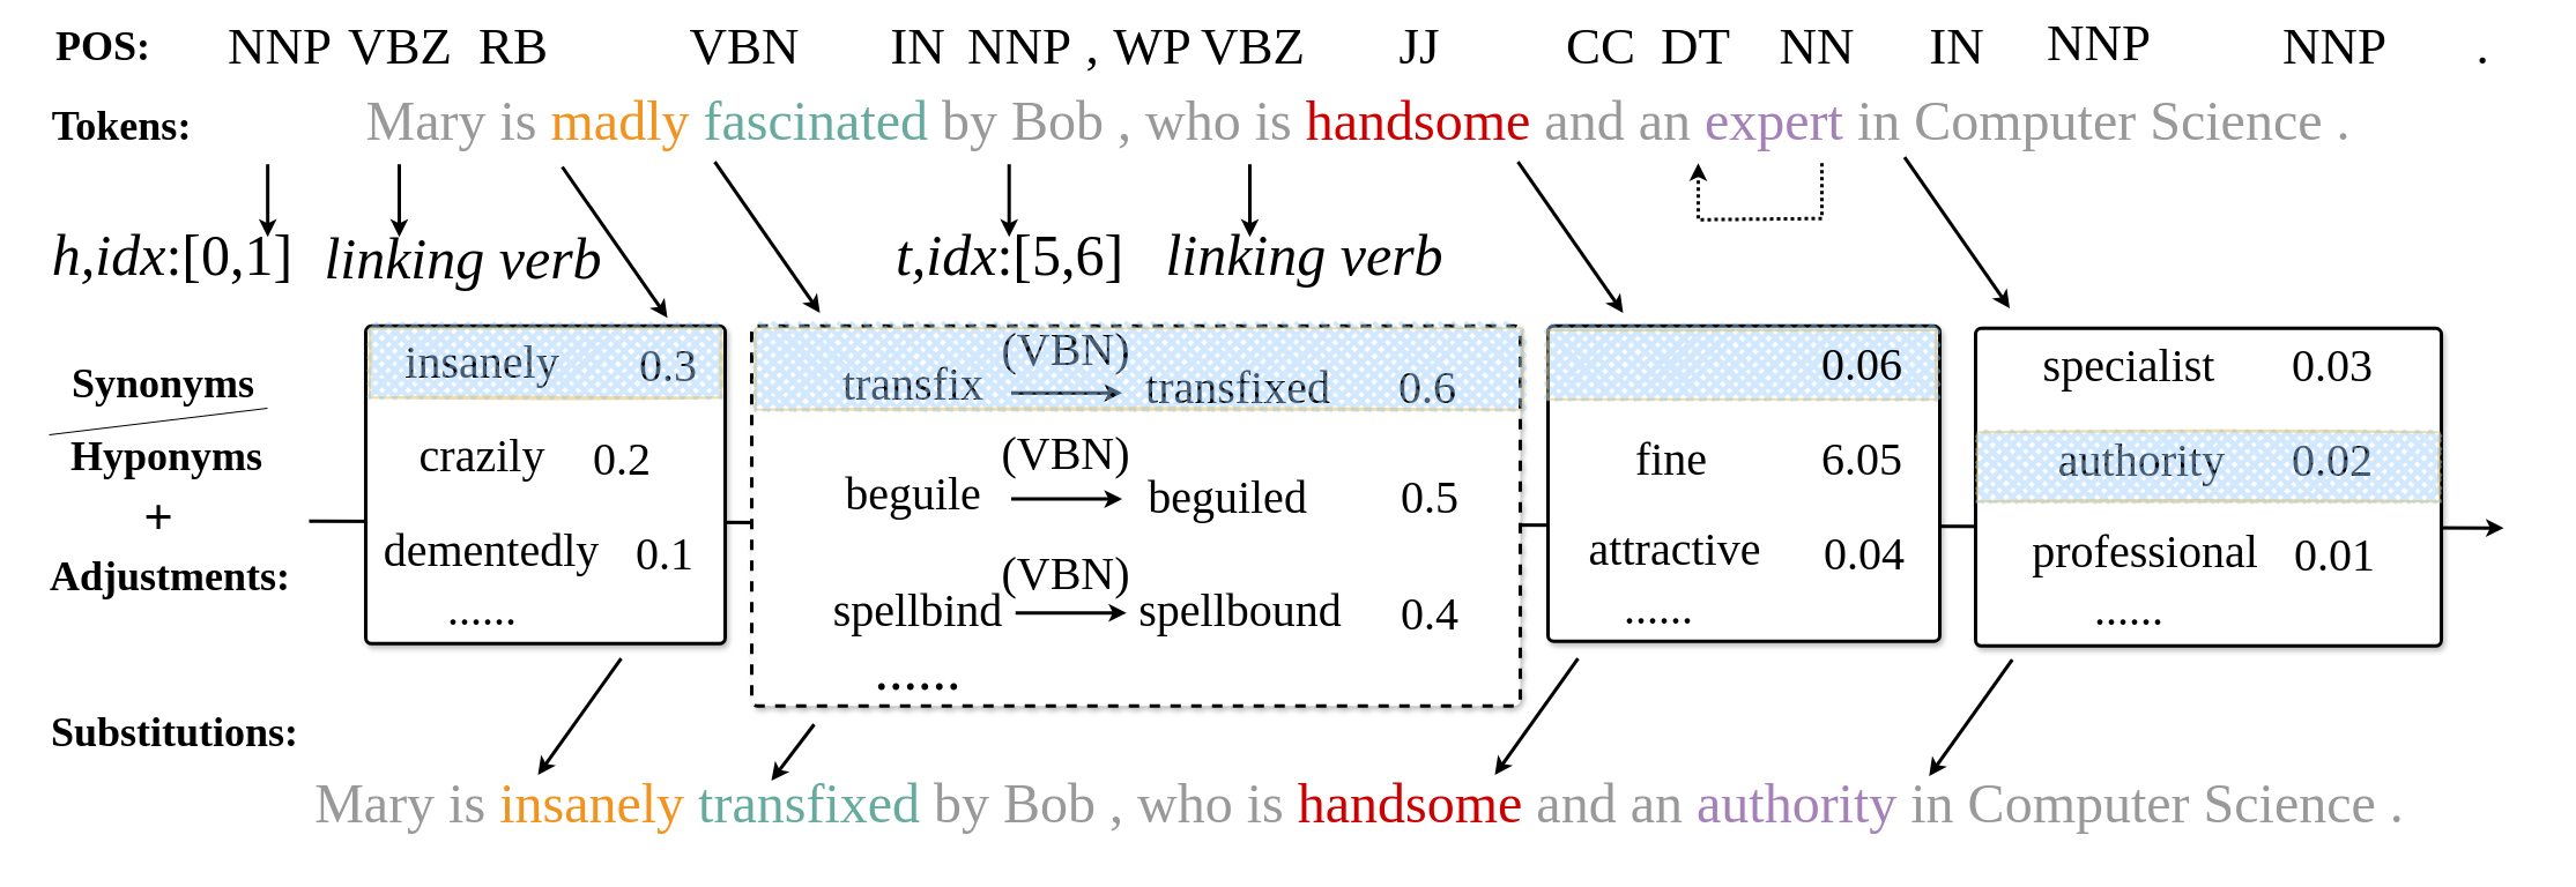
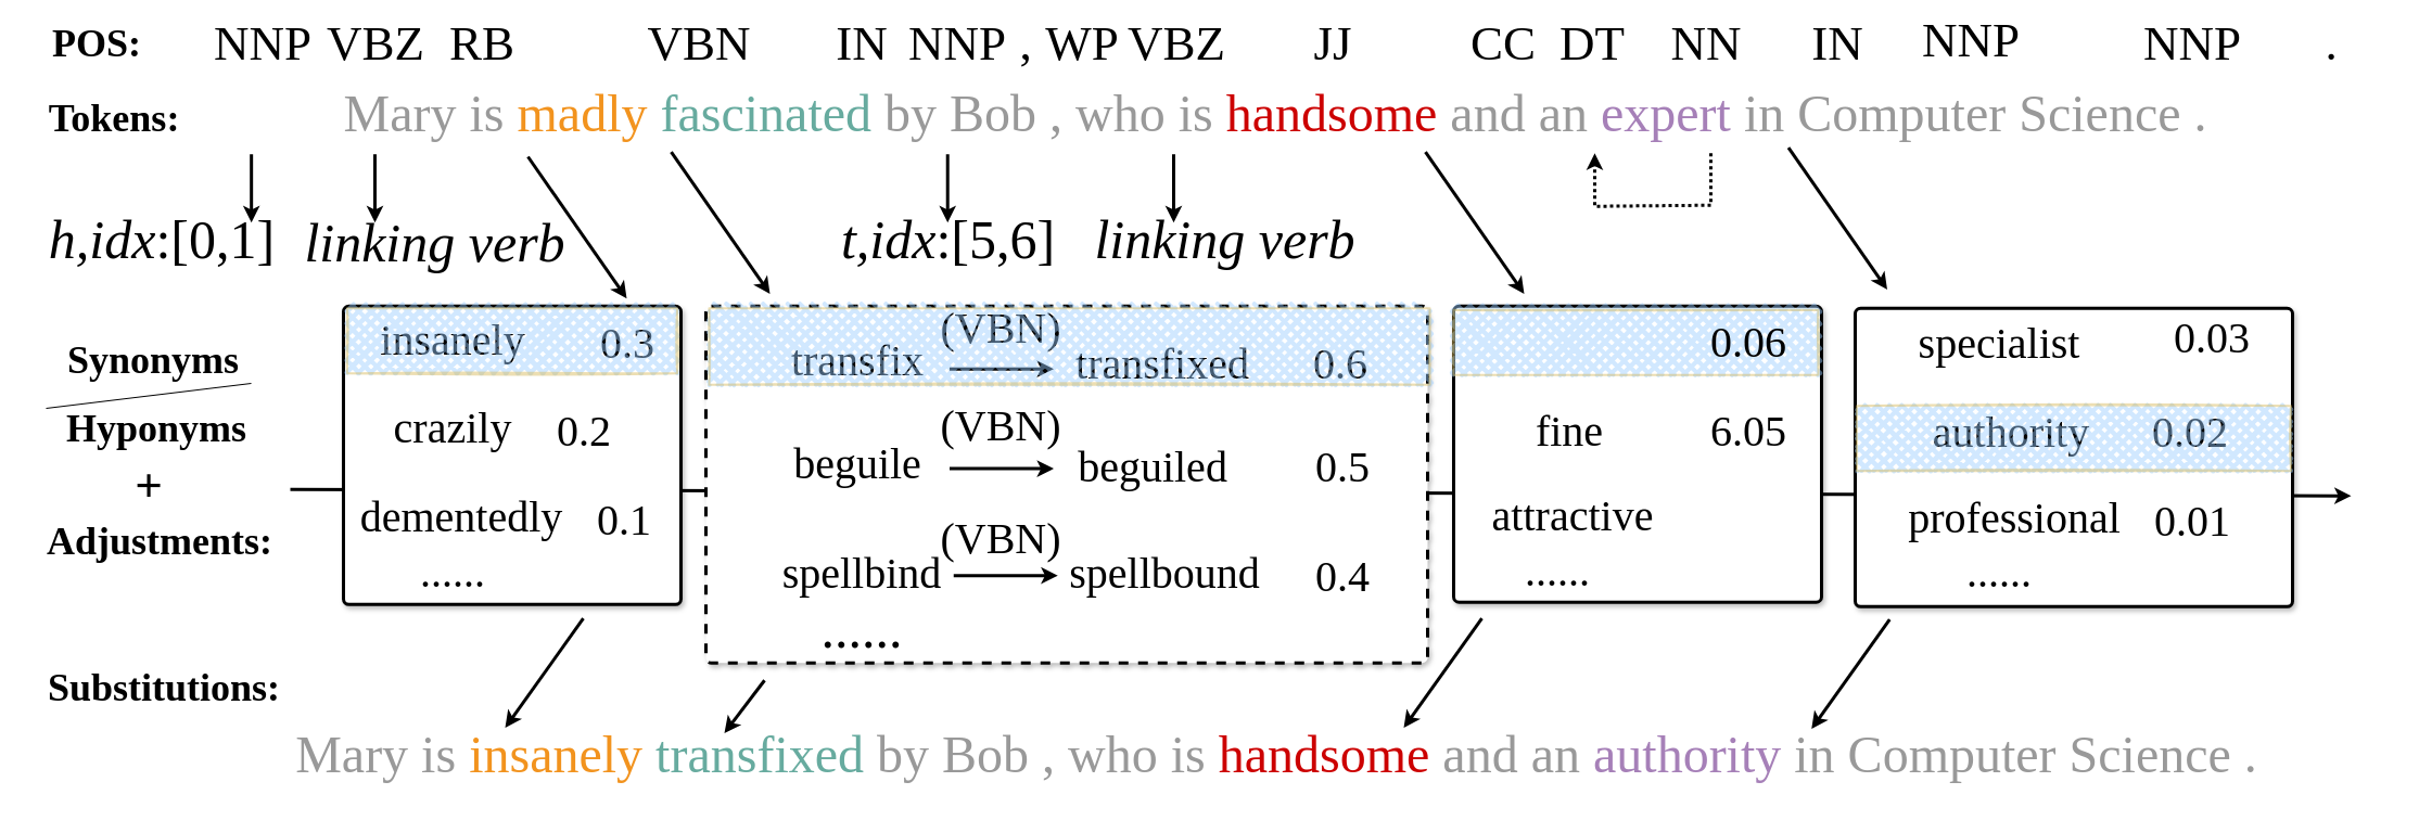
- <mxCell id="71" value="&lt;font style=&quot;font-size: 40px;&quot;&gt;&lt;font style=&quot;font-size: 40px;&quot;&gt;0.03&lt;/font&gt;&lt;br style=&quot;font-size: 40px;&quot;&gt;&lt;/font&gt;" style="text;html=1;strokeColor=none;fillColor=none;align=center;verticalAlign=middle;whiteSpace=wrap;rounded=0;fontFamily=Georgia;fontSize=40;" parent="1" vertex="1"><mxGeometry x="1987.75" y="301.23" width="60" height="30" as="geometry" /></mxCell>
+ <mxCell id="71" value="&lt;font style=&quot;font-size: 40px;&quot;&gt;&lt;font style=&quot;font-size: 40px;&quot;&gt;0.03&lt;/font&gt;&lt;br style=&quot;font-size: 40px;&quot;&gt;&lt;/font&gt;" style="text;html=1;strokeColor=none;fillColor=none;align=center;verticalAlign=middle;whiteSpace=wrap;rounded=0;fontFamily=Georgia;fontSize=40;" parent="1" vertex="1"><mxGeometry x="2007.75" y="296.23" width="60" height="30" as="geometry" /></mxCell>
- <mxCell id="84" value="&lt;font style=&quot;font-size: 40px;&quot;&gt;&lt;font style=&quot;font-size: 40px;&quot;&gt;0.04&lt;/font&gt;&lt;br style=&quot;font-size: 40px;&quot;&gt;&lt;/font&gt;" style="text;html=1;strokeColor=none;fillColor=none;align=center;verticalAlign=middle;whiteSpace=wrap;rounded=0;fontFamily=Georgia;fontSize=40;" parent="1" vertex="1"><mxGeometry x="1582.75" y="463.89" width="60" height="30" as="geometry" /></mxCell>
